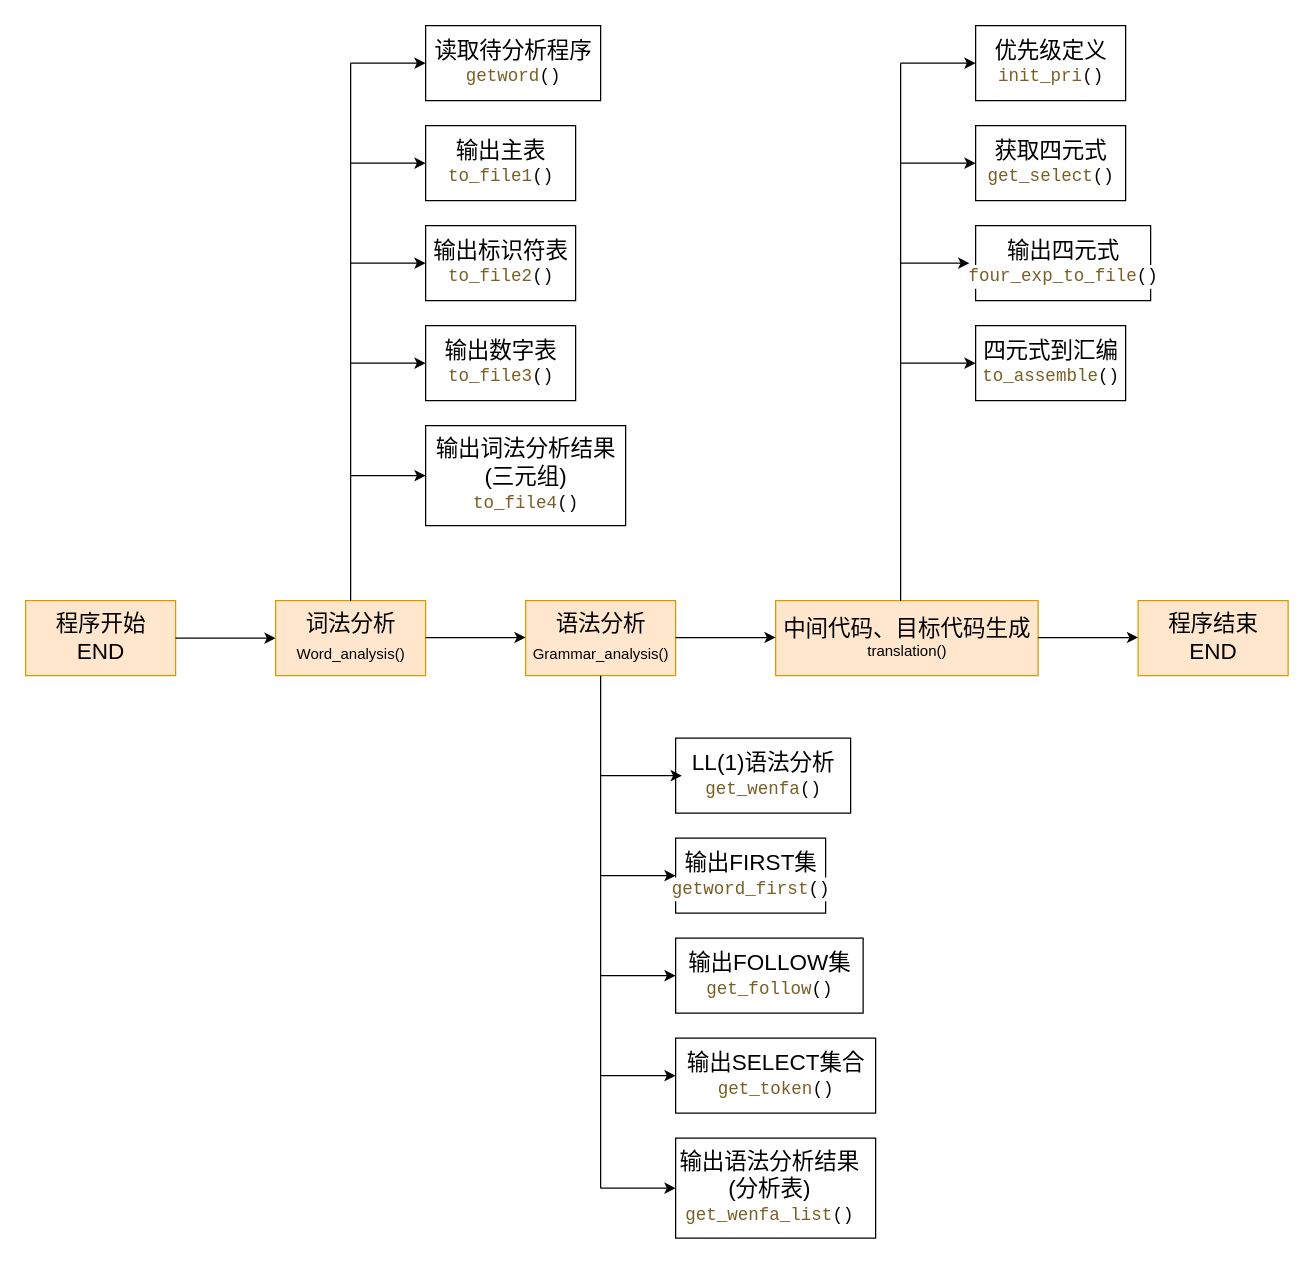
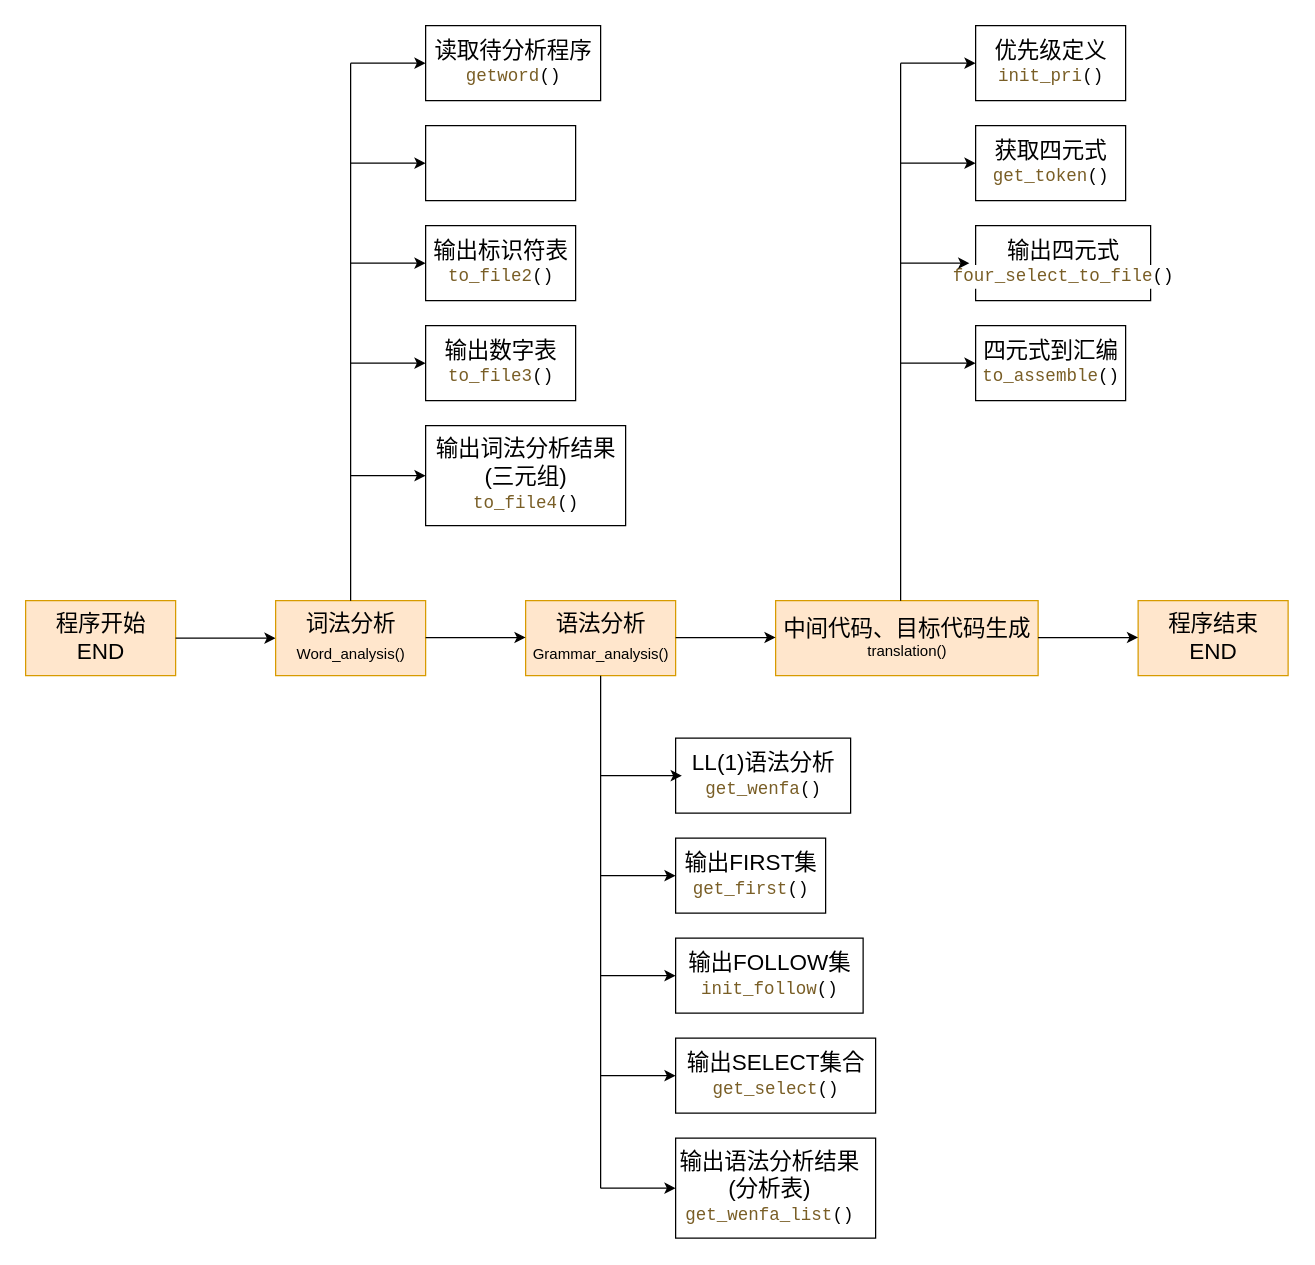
- <mxCell id="19" value="输出主表&lt;br&gt;&lt;div style=&quot;background-color: rgb(255 , 255 , 255) ; font-family: &amp;#34;consolas&amp;#34; , &amp;#34;courier new&amp;#34; , monospace ; font-size: 14px ; line-height: 19px&quot;&gt;&lt;span style=&quot;color: #795e26&quot;&gt;to_file1&lt;/span&gt;()&lt;/div&gt;" style="text;html=1;resizable=0;autosize=1;align=center;verticalAlign=middle;points=[];fillColor=none;strokeColor=none;rounded=0;fontSize=18;" vertex="1" parent="1"><mxGeometry x="355" y="105" width="90" height="50" as="geometry" /></mxCell>
- <mxCell id="51" value="获取四元式&lt;br&gt;&lt;div style=&quot;background-color: rgb(255 , 255 , 255) ; font-family: &amp;#34;consolas&amp;#34; , &amp;#34;courier new&amp;#34; , monospace ; font-size: 14px ; line-height: 19px&quot;&gt;&lt;span style=&quot;color: #795e26&quot;&gt;get_select&lt;/span&gt;()&lt;/div&gt;" style="text;html=1;resizable=0;autosize=1;align=center;verticalAlign=middle;points=[];fillColor=none;strokeColor=none;rounded=0;fontSize=18;" vertex="1" parent="1"><mxGeometry x="785" y="105" width="110" height="50" as="geometry" /></mxCell>
+ <mxCell id="51" value="获取四元式&lt;br&gt;&lt;div style=&quot;background-color: rgb(255 , 255 , 255) ; font-family: &amp;#34;consolas&amp;#34; , &amp;#34;courier new&amp;#34; , monospace ; font-size: 14px ; line-height: 19px&quot;&gt;&lt;span style=&quot;color: #795e26&quot;&gt;get_token&lt;/span&gt;()&lt;/div&gt;" style="text;html=1;resizable=0;autosize=1;align=center;verticalAlign=middle;points=[];fillColor=none;strokeColor=none;rounded=0;fontSize=18;" vertex="1" parent="1"><mxGeometry x="785" y="105" width="110" height="50" as="geometry" /></mxCell>
- <mxCell id="53" value="输出四元式&lt;br&gt;&lt;div style=&quot;background-color: rgb(255 , 255 , 255) ; font-family: &amp;#34;consolas&amp;#34; , &amp;#34;courier new&amp;#34; , monospace ; font-size: 14px ; line-height: 19px&quot;&gt;&lt;span style=&quot;color: #795e26&quot;&gt;four_exp_to_file&lt;/span&gt;()&lt;/div&gt;" style="text;html=1;resizable=0;autosize=1;align=center;verticalAlign=middle;points=[];fillColor=none;strokeColor=none;rounded=0;fontSize=18;" vertex="1" parent="1"><mxGeometry x="775" y="185" width="150" height="50" as="geometry" /></mxCell>
+ <mxCell id="53" value="输出四元式&lt;br&gt;&lt;div style=&quot;background-color: rgb(255 , 255 , 255) ; font-family: &amp;#34;consolas&amp;#34; , &amp;#34;courier new&amp;#34; , monospace ; font-size: 14px ; line-height: 19px&quot;&gt;&lt;span style=&quot;color: #795e26&quot;&gt;four_select_to_file&lt;/span&gt;()&lt;/div&gt;" style="text;html=1;resizable=0;autosize=1;align=center;verticalAlign=middle;points=[];fillColor=none;strokeColor=none;rounded=0;fontSize=18;" vertex="1" parent="1"><mxGeometry x="775" y="185" width="150" height="50" as="geometry" /></mxCell>
- <mxCell id="35" value="输出FIRST集&lt;br&gt;&lt;div style=&quot;background-color: rgb(255 , 255 , 255) ; font-family: &amp;#34;consolas&amp;#34; , &amp;#34;courier new&amp;#34; , monospace ; font-size: 14px ; line-height: 19px&quot;&gt;&lt;span style=&quot;color: #795e26&quot;&gt;getword_first&lt;/span&gt;()&lt;/div&gt;" style="text;html=1;resizable=0;autosize=1;align=center;verticalAlign=middle;points=[];fillColor=none;strokeColor=none;rounded=0;fontSize=18;" vertex="1" parent="1"><mxGeometry x="540" y="675" width="120" height="50" as="geometry" /></mxCell>
+ <mxCell id="35" value="输出FIRST集&lt;br&gt;&lt;div style=&quot;background-color: rgb(255 , 255 , 255) ; font-family: &amp;#34;consolas&amp;#34; , &amp;#34;courier new&amp;#34; , monospace ; font-size: 14px ; line-height: 19px&quot;&gt;&lt;span style=&quot;color: #795e26&quot;&gt;get_first&lt;/span&gt;()&lt;/div&gt;" style="text;html=1;resizable=0;autosize=1;align=center;verticalAlign=middle;points=[];fillColor=none;strokeColor=none;rounded=0;fontSize=18;" vertex="1" parent="1"><mxGeometry x="540" y="675" width="120" height="50" as="geometry" /></mxCell>
- <mxCell id="37" value="输出FOLLOW集&lt;br&gt;&lt;div style=&quot;background-color: rgb(255 , 255 , 255) ; font-family: &amp;#34;consolas&amp;#34; , &amp;#34;courier new&amp;#34; , monospace ; font-size: 14px ; line-height: 19px&quot;&gt;&lt;span style=&quot;color: #795e26&quot;&gt;get_follow&lt;/span&gt;()&lt;/div&gt;" style="text;html=1;resizable=0;autosize=1;align=center;verticalAlign=middle;points=[];fillColor=none;strokeColor=none;rounded=0;fontSize=18;" vertex="1" parent="1"><mxGeometry x="540" y="755" width="150" height="50" as="geometry" /></mxCell>
+ <mxCell id="37" value="输出FOLLOW集&lt;br&gt;&lt;div style=&quot;background-color: rgb(255 , 255 , 255) ; font-family: &amp;#34;consolas&amp;#34; , &amp;#34;courier new&amp;#34; , monospace ; font-size: 14px ; line-height: 19px&quot;&gt;&lt;span style=&quot;color: #795e26&quot;&gt;init_follow&lt;/span&gt;()&lt;/div&gt;" style="text;html=1;resizable=0;autosize=1;align=center;verticalAlign=middle;points=[];fillColor=none;strokeColor=none;rounded=0;fontSize=18;" vertex="1" parent="1"><mxGeometry x="540" y="755" width="150" height="50" as="geometry" /></mxCell>
- <mxCell id="41" value="输出SELECT集合&lt;br&gt;&lt;div style=&quot;background-color: rgb(255 , 255 , 255) ; font-family: &amp;#34;consolas&amp;#34; , &amp;#34;courier new&amp;#34; , monospace ; font-size: 14px ; line-height: 19px&quot;&gt;&lt;span style=&quot;color: #795e26&quot;&gt;get_token&lt;/span&gt;()&lt;/div&gt;" style="text;html=1;resizable=0;autosize=1;align=center;verticalAlign=middle;points=[];fillColor=none;strokeColor=none;rounded=0;fontSize=18;" vertex="1" parent="1"><mxGeometry x="540" y="835" width="160" height="50" as="geometry" /></mxCell>
+ <mxCell id="41" value="输出SELECT集合&lt;br&gt;&lt;div style=&quot;background-color: rgb(255 , 255 , 255) ; font-family: &amp;#34;consolas&amp;#34; , &amp;#34;courier new&amp;#34; , monospace ; font-size: 14px ; line-height: 19px&quot;&gt;&lt;span style=&quot;color: #795e26&quot;&gt;get_select&lt;/span&gt;()&lt;/div&gt;" style="text;html=1;resizable=0;autosize=1;align=center;verticalAlign=middle;points=[];fillColor=none;strokeColor=none;rounded=0;fontSize=18;" vertex="1" parent="1"><mxGeometry x="540" y="835" width="160" height="50" as="geometry" /></mxCell>
